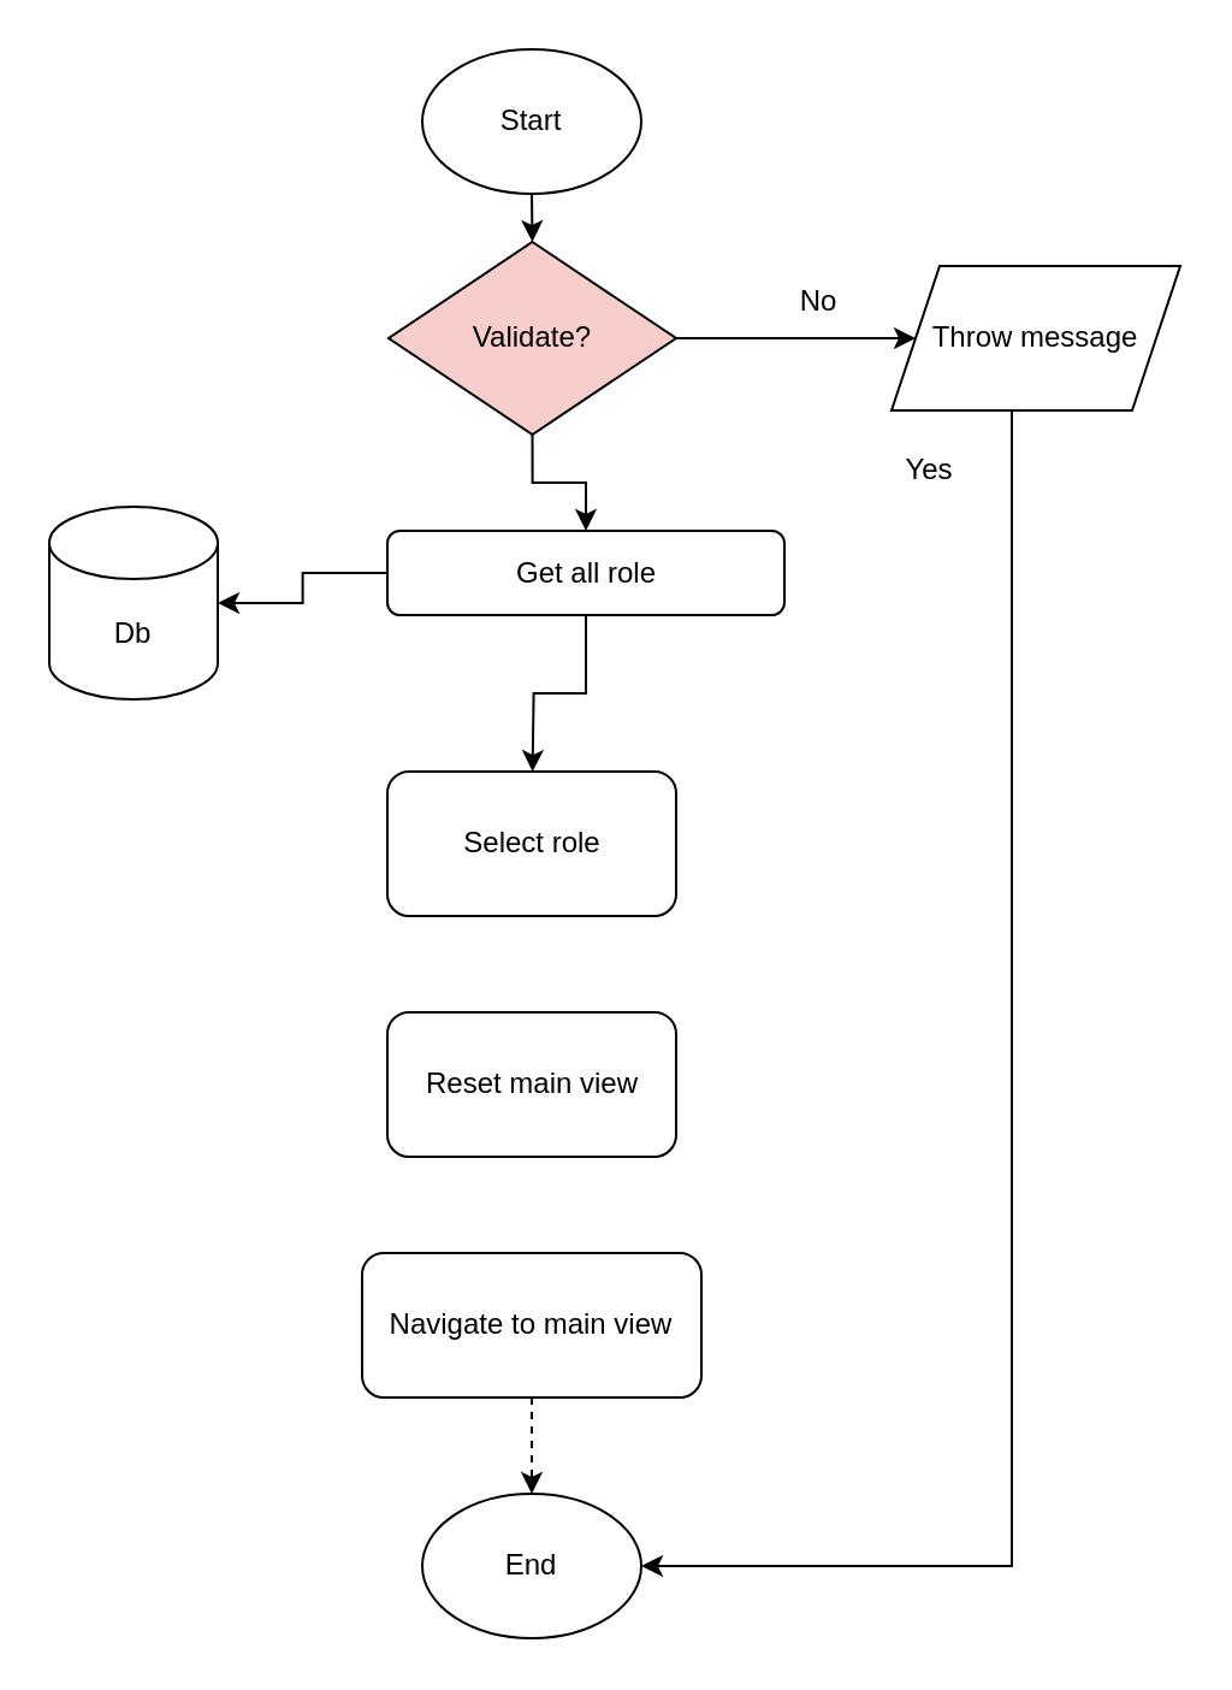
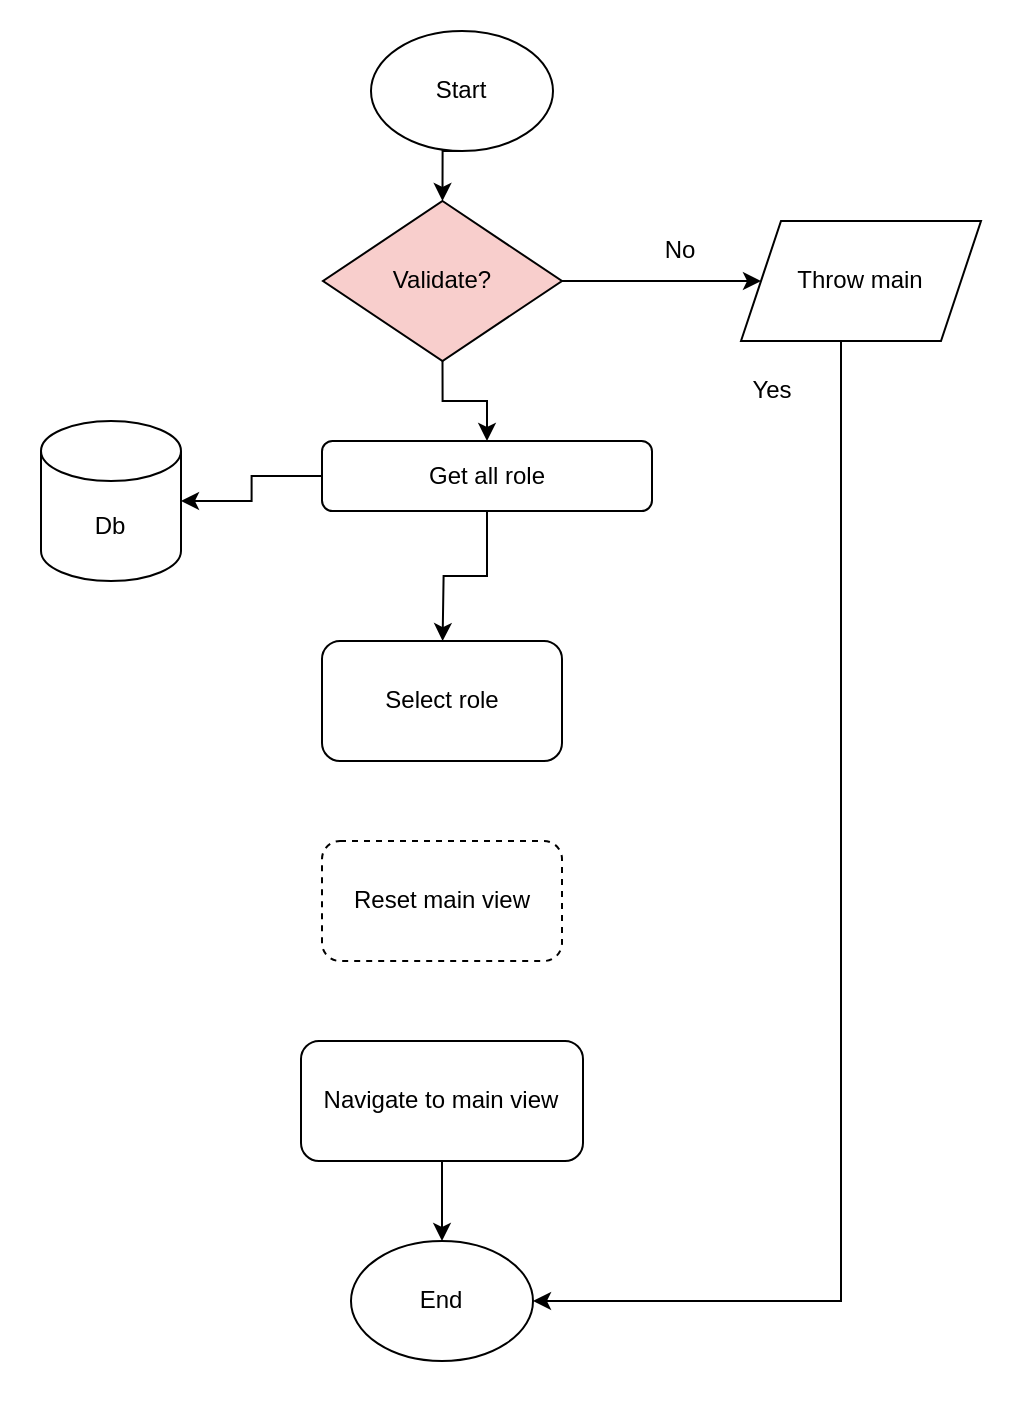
- <mxCell id="6" value="Start" style="ellipse;whiteSpace=wrap;html=1;" vertex="1" parent="1"><mxGeometry x="175" y="20" width="91" height="60" as="geometry" /></mxCell>
+ <mxCell id="6" value="Start" style="ellipse;whiteSpace=wrap;html=1;" vertex="1" parent="1"><mxGeometry x="185" y="15" width="91" height="60" as="geometry" /></mxCell>
- <mxCell id="19" value="Throw message" style="shape=parallelogram;perimeter=parallelogramPerimeter;whiteSpace=wrap;html=1;fixedSize=1;" vertex="1" parent="1"><mxGeometry x="370" y="110" width="120" height="60" as="geometry" /></mxCell>
+ <mxCell id="19" value="Throw main" style="shape=parallelogram;perimeter=parallelogramPerimeter;whiteSpace=wrap;html=1;fixedSize=1;" vertex="1" parent="1"><mxGeometry x="370" y="110" width="120" height="60" as="geometry" /></mxCell>
- <mxCell id="9" value="Reset main view" style="rounded=1;whiteSpace=wrap;html=1;" vertex="1" parent="1"><mxGeometry x="160.5" y="420" width="120" height="60" as="geometry" /></mxCell>
+ <mxCell id="9" value="Reset main view" style="rounded=1;whiteSpace=wrap;html=1;dashed=1;" vertex="1" parent="1"><mxGeometry x="160.5" y="420" width="120" height="60" as="geometry" /></mxCell>
- <mxCell id="10" style="edgeStyle=orthogonalEdgeStyle;rounded=0;orthogonalLoop=1;jettySize=auto;html=1;exitX=0.5;exitY=1;exitDx=0;exitDy=0;entryX=0.5;entryY=0;entryDx=0;entryDy=0;dashed=1;" edge="1" parent="1" source="11" target="7"><mxGeometry relative="1" as="geometry" /></mxCell>
+ <mxCell id="10" style="edgeStyle=orthogonalEdgeStyle;rounded=0;orthogonalLoop=1;jettySize=auto;html=1;exitX=0.5;exitY=1;exitDx=0;exitDy=0;entryX=0.5;entryY=0;entryDx=0;entryDy=0;" edge="1" parent="1" source="11" target="7"><mxGeometry relative="1" as="geometry" /></mxCell>
